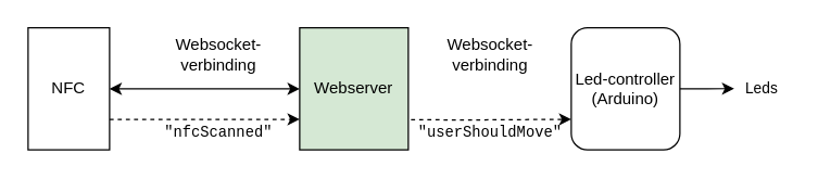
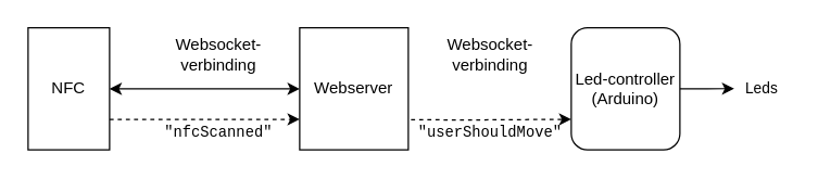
- <mxCell id="6" value="Webserver" style="rounded=0;whiteSpace=wrap;html=1;fillColor=#d5e8d4;" vertex="1" parent="1"><mxGeometry x="220" y="20" width="80" height="90" as="geometry" /></mxCell>
+ <mxCell id="6" value="Webserver" style="rounded=0;whiteSpace=wrap;html=1;" vertex="1" parent="1"><mxGeometry x="220" y="20" width="80" height="90" as="geometry" /></mxCell>
